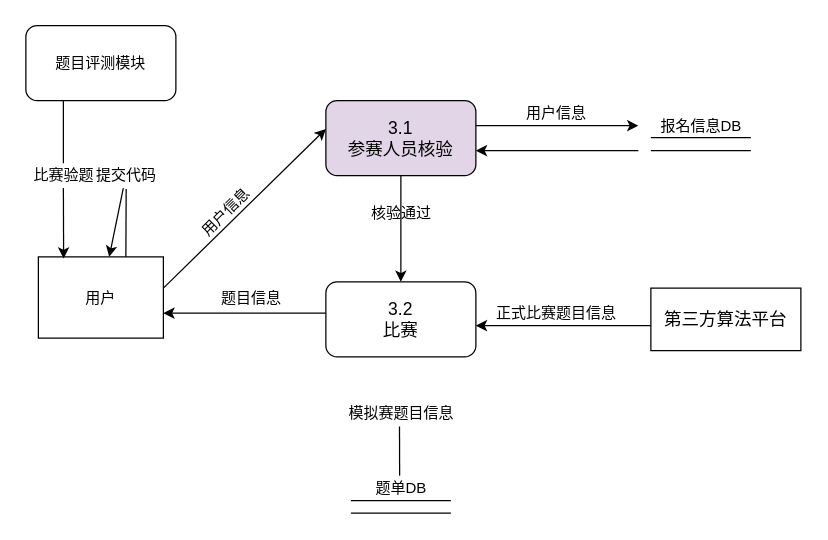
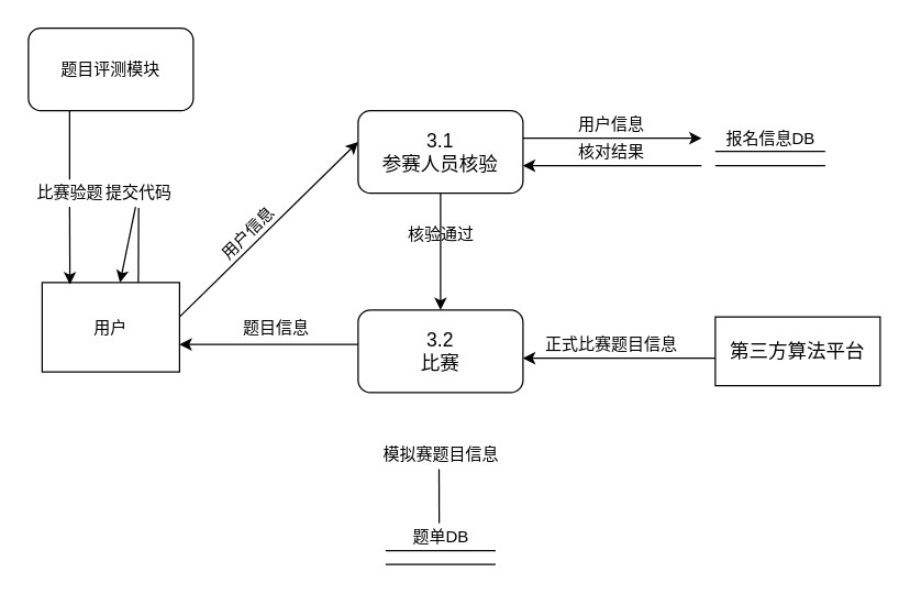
- <mxCell id="18" value="3.1&lt;br style=&quot;font-size: 14px;&quot;&gt;参赛人员核验" style="rounded=1;whiteSpace=wrap;html=1;fontSize=14;fillColor=#e1d5e7;" parent="1" vertex="1"><mxGeometry x="260" y="80" width="120" height="60" as="geometry" /></mxCell>
+ <mxCell id="18" value="3.1&lt;br style=&quot;font-size: 14px;&quot;&gt;参赛人员核验" style="rounded=1;whiteSpace=wrap;html=1;fontSize=14;" parent="1" vertex="1"><mxGeometry x="260" y="80" width="120" height="60" as="geometry" /></mxCell>
+ <mxCell id="23" value="核对结果" style="text;html=1;resizable=0;autosize=1;align=center;verticalAlign=middle;points=[];fillColor=none;strokeColor=none;rounded=0;fontSize=12;" parent="1" vertex="1"><mxGeometry x="414" y="100" width="60" height="20" as="geometry" /></mxCell>
